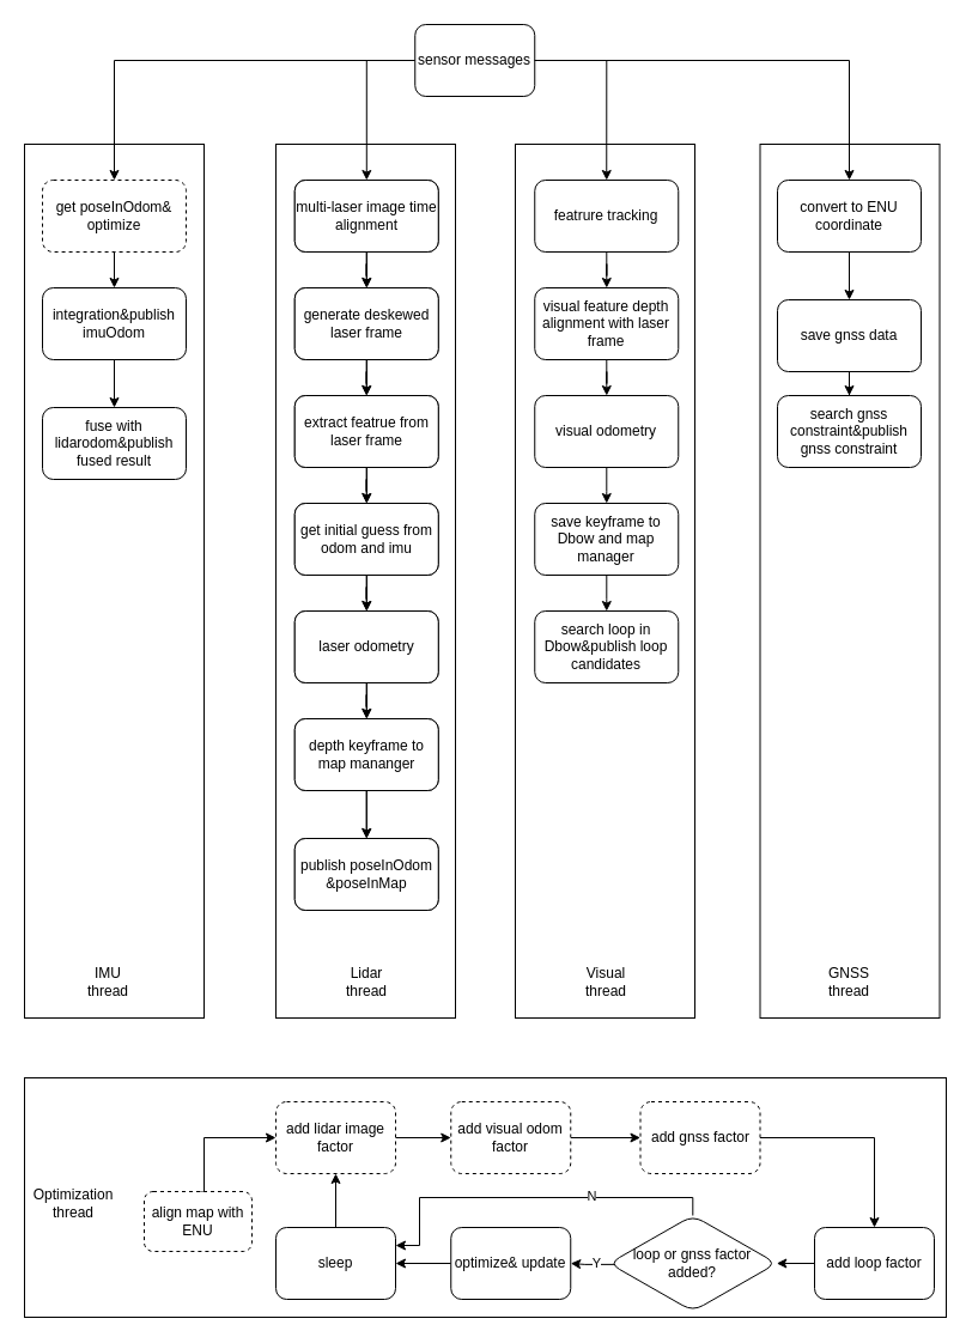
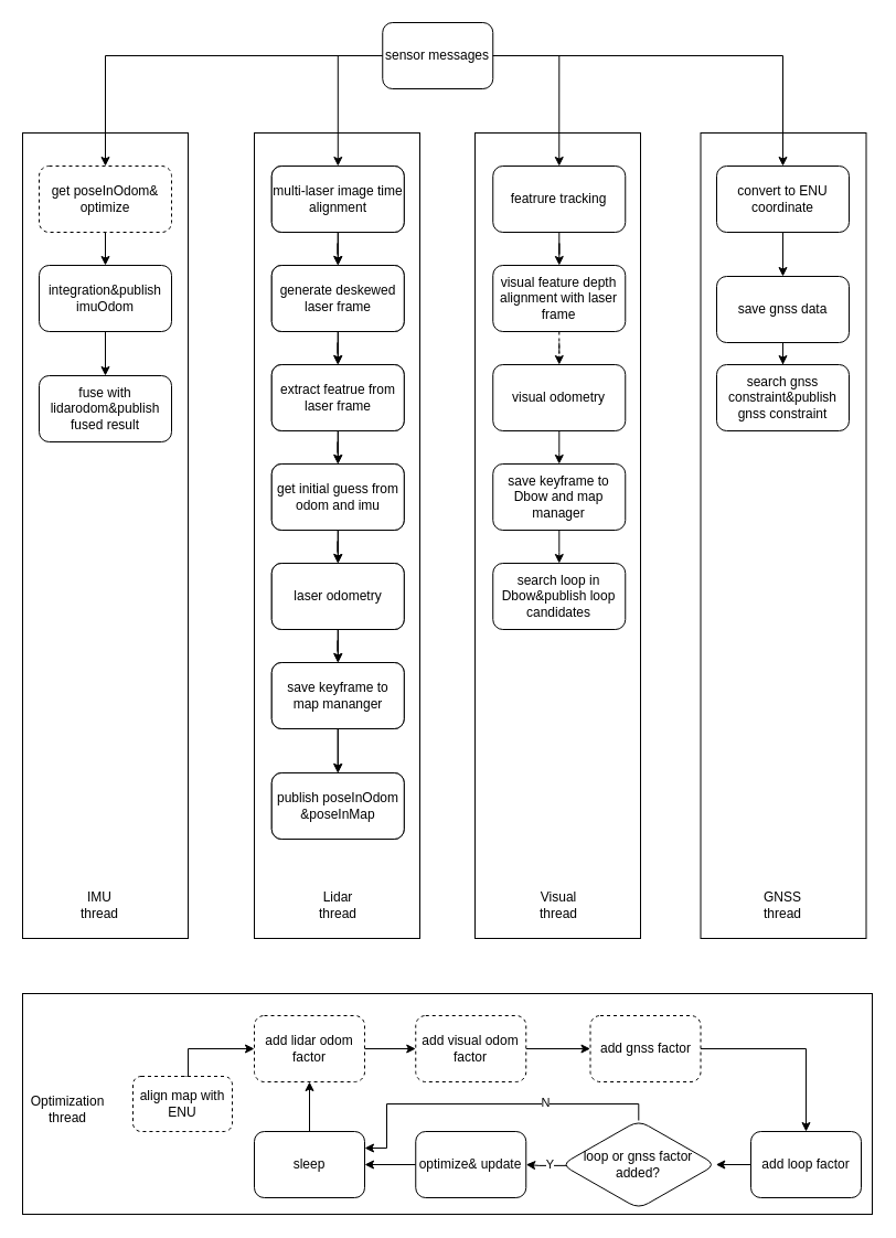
- <mxCell id="52" value="" style="edgeStyle=orthogonalEdgeStyle;rounded=0;orthogonalLoop=1;jettySize=auto;html=1;" parent="1" source="48" target="51" edge="1"><mxGeometry x="448.75" y="60" as="geometry" /></mxCell>
+ <mxCell id="52" value="" style="edgeStyle=orthogonalEdgeStyle;rounded=0;orthogonalLoop=1;jettySize=auto;html=1;dashed=1;" parent="1" source="48" target="51" edge="1"><mxGeometry x="448.75" y="60" as="geometry" /></mxCell>
- <mxCell id="28" value="depth keyframe to map mananger" style="whiteSpace=wrap;html=1;rounded=1;" parent="1" vertex="1"><mxGeometry x="245.75" y="600" width="120" height="60" as="geometry" /></mxCell>
+ <mxCell id="28" value="save keyframe to map mananger" style="whiteSpace=wrap;html=1;rounded=1;" parent="1" vertex="1"><mxGeometry x="245.75" y="600" width="120" height="60" as="geometry" /></mxCell>
- <mxCell id="71" value="add lidar image factor" style="whiteSpace=wrap;html=1;rounded=1;dashed=1;" parent="1" vertex="1"><mxGeometry x="230" y="920" width="100" height="60" as="geometry" /></mxCell>
+ <mxCell id="71" value="add lidar odom factor" style="whiteSpace=wrap;html=1;rounded=1;dashed=1;" parent="1" vertex="1"><mxGeometry x="230" y="920" width="100" height="60" as="geometry" /></mxCell>
- <mxCell id="62" value="align map with ENU" style="whiteSpace=wrap;html=1;rounded=1;dashed=1;" parent="1" vertex="1"><mxGeometry x="120" y="995" width="90" height="50" as="geometry" /></mxCell>
+ <mxCell id="62" value="align map with ENU" style="whiteSpace=wrap;html=1;rounded=1;dashed=1;" parent="1" vertex="1"><mxGeometry x="120" y="975" width="90" height="50" as="geometry" /></mxCell>
